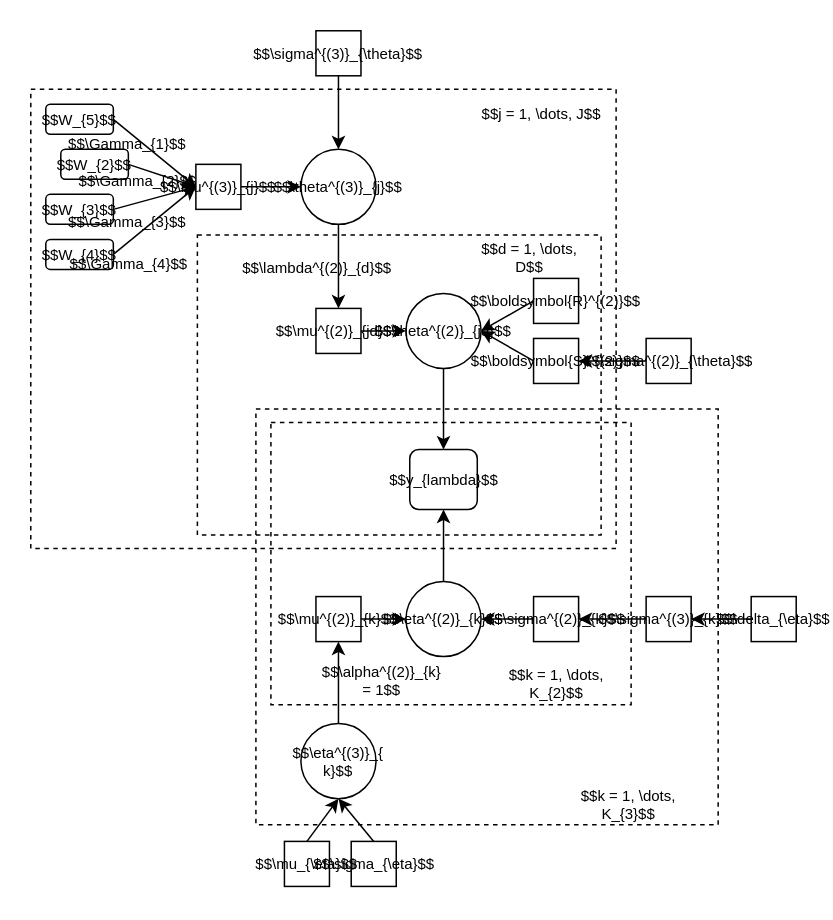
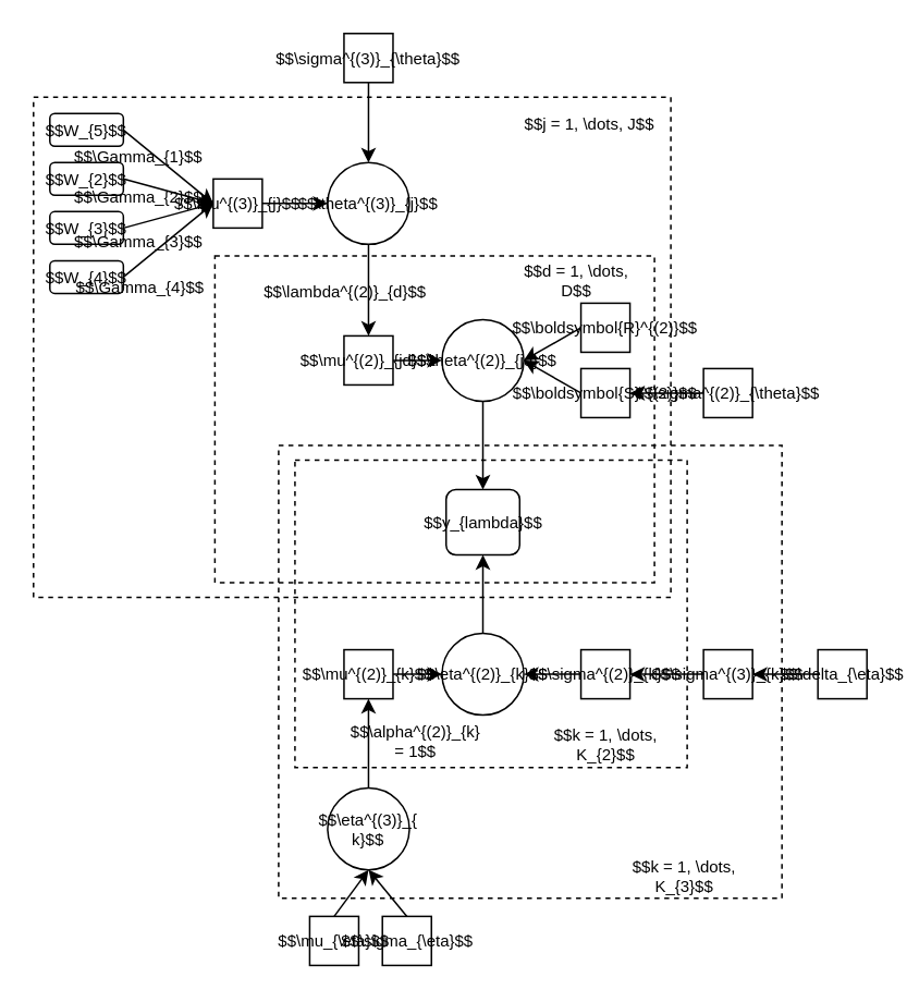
- <mxCell id="21" value="$$W_{2}$$" style="rounded=1;whiteSpace=wrap;html=1;fontSize=10;fillColor=none;" parent="1" vertex="1"><mxGeometry x="40" y="99" width="45" height="20" as="geometry" /></mxCell>
+ <mxCell id="21" value="$$W_{2}$$" style="rounded=1;whiteSpace=wrap;html=1;fontSize=10;fillColor=none;" parent="1" vertex="1"><mxGeometry x="30" y="99" width="45" height="20" as="geometry" /></mxCell>
